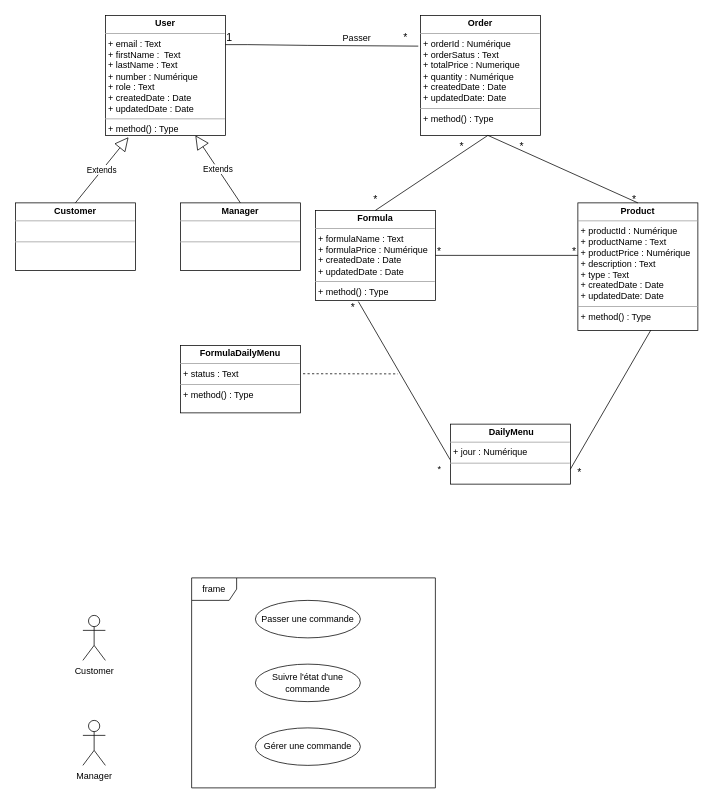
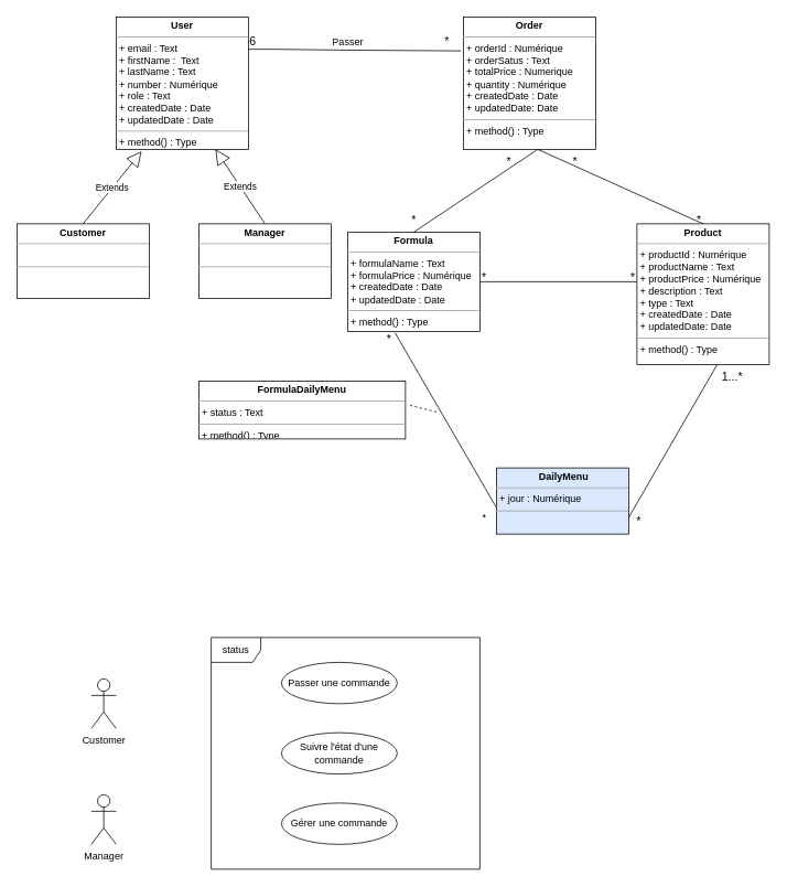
- <mxCell id="13" value="&lt;font style=&quot;font-size: 14px;&quot;&gt;1&lt;/font&gt;" style="text;html=1;align=center;verticalAlign=middle;resizable=0;points=[];autosize=1;strokeColor=none;fillColor=none;" parent="1" vertex="1"><mxGeometry x="290" y="35" width="30" height="30" as="geometry" /></mxCell>
+ <mxCell id="13" value="&lt;font style=&quot;font-size: 14px;&quot;&gt;6&lt;/font&gt;" style="text;html=1;align=center;verticalAlign=middle;resizable=0;points=[];autosize=1;strokeColor=none;fillColor=none;" parent="1" vertex="1"><mxGeometry x="290" y="35" width="30" height="30" as="geometry" /></mxCell>
- <mxCell id="12" value="Passer" style="text;html=1;align=center;verticalAlign=middle;resizable=0;points=[];autosize=1;strokeColor=none;fillColor=none;" parent="1" vertex="1"><mxGeometry x="445" y="35" width="60" height="30" as="geometry" /></mxCell>
+ <mxCell id="12" value="Passer" style="text;html=1;align=center;verticalAlign=middle;resizable=0;points=[];autosize=1;strokeColor=none;fillColor=none;" parent="1" vertex="1"><mxGeometry x="390" y="35" width="60" height="30" as="geometry" /></mxCell>
+ <mxCell id="25" value="1...*" style="text;html=1;align=center;verticalAlign=middle;resizable=0;points=[];autosize=1;strokeColor=none;fillColor=none;fontSize=14;" parent="1" vertex="1"><mxGeometry x="860" y="440" width="50" height="30" as="geometry" /></mxCell>
- <mxCell id="30" value="&lt;p style=&quot;margin:0px;margin-top:4px;text-align:center;&quot;&gt;&lt;b&gt;FormulaDailyMenu&lt;/b&gt;&lt;/p&gt;&lt;hr size=&quot;1&quot;&gt;&lt;p style=&quot;margin:0px;margin-left:4px;&quot;&gt;&lt;font style=&quot;vertical-align: inherit;&quot;&gt;&lt;font style=&quot;vertical-align: inherit;&quot;&gt;+ status : Text&lt;/font&gt;&lt;/font&gt;&lt;/p&gt;&lt;hr size=&quot;1&quot;&gt;&lt;p style=&quot;margin:0px;margin-left:4px;&quot;&gt;&lt;font style=&quot;vertical-align: inherit;&quot;&gt;&lt;font style=&quot;vertical-align: inherit;&quot;&gt;+ method()&amp;nbsp;: Type&lt;/font&gt;&lt;/font&gt;&lt;/p&gt;" style="verticalAlign=top;align=left;overflow=fill;fontSize=12;fontFamily=Helvetica;html=1;" parent="1" vertex="1"><mxGeometry x="240" y="460" width="160" height="90" as="geometry" /></mxCell>
+ <mxCell id="30" value="&lt;p style=&quot;margin:0px;margin-top:4px;text-align:center;&quot;&gt;&lt;b&gt;FormulaDailyMenu&lt;/b&gt;&lt;/p&gt;&lt;hr size=&quot;1&quot;&gt;&lt;p style=&quot;margin:0px;margin-left:4px;&quot;&gt;&lt;font style=&quot;vertical-align: inherit;&quot;&gt;&lt;font style=&quot;vertical-align: inherit;&quot;&gt;+ status : Text&lt;/font&gt;&lt;/font&gt;&lt;/p&gt;&lt;hr size=&quot;1&quot;&gt;&lt;p style=&quot;margin:0px;margin-left:4px;&quot;&gt;&lt;font style=&quot;vertical-align: inherit;&quot;&gt;&lt;font style=&quot;vertical-align: inherit;&quot;&gt;+ method()&amp;nbsp;: Type&lt;/font&gt;&lt;/font&gt;&lt;/p&gt;" style="verticalAlign=top;align=left;overflow=fill;fontSize=12;fontFamily=Helvetica;html=1;" parent="1" vertex="1"><mxGeometry x="240" y="460" width="250" height="70" as="geometry" /></mxCell>
- <mxCell id="22" value="&lt;p style=&quot;margin:0px;margin-top:4px;text-align:center;&quot;&gt;&lt;b&gt;&lt;font style=&quot;vertical-align: inherit;&quot;&gt;&lt;font style=&quot;vertical-align: inherit;&quot;&gt;&lt;font style=&quot;vertical-align: inherit;&quot;&gt;&lt;font style=&quot;vertical-align: inherit;&quot;&gt;&lt;font style=&quot;vertical-align: inherit;&quot;&gt;&lt;font style=&quot;vertical-align: inherit;&quot;&gt;&amp;nbsp;DailyMenu&lt;/font&gt;&lt;/font&gt;&lt;/font&gt;&lt;/font&gt;&lt;/font&gt;&lt;/font&gt;&lt;/b&gt;&lt;/p&gt;&lt;hr size=&quot;1&quot;&gt;&lt;p style=&quot;margin:0px;margin-left:4px;&quot;&gt;&lt;font style=&quot;vertical-align: inherit;&quot;&gt;&lt;font style=&quot;vertical-align: inherit;&quot;&gt;&lt;font style=&quot;vertical-align: inherit;&quot;&gt;&lt;font style=&quot;vertical-align: inherit;&quot;&gt;&lt;font style=&quot;vertical-align: inherit;&quot;&gt;&lt;font style=&quot;vertical-align: inherit;&quot;&gt;&lt;font style=&quot;vertical-align: inherit;&quot;&gt;&lt;font style=&quot;vertical-align: inherit;&quot;&gt;+ jour : Numérique&lt;/font&gt;&lt;/font&gt;&lt;/font&gt;&lt;/font&gt;&lt;/font&gt;&lt;/font&gt;&lt;/font&gt;&lt;/font&gt;&lt;/p&gt;&lt;hr size=&quot;1&quot;&gt;&lt;p style=&quot;margin:0px;margin-left:4px;&quot;&gt;&lt;br&gt;&lt;/p&gt;" style="verticalAlign=top;align=left;overflow=fill;fontSize=12;fontFamily=Helvetica;html=1;" parent="1" vertex="1"><mxGeometry x="600" y="565" width="160" height="80" as="geometry" /></mxCell>
+ <mxCell id="22" value="&lt;p style=&quot;margin:0px;margin-top:4px;text-align:center;&quot;&gt;&lt;b&gt;&lt;font style=&quot;vertical-align: inherit;&quot;&gt;&lt;font style=&quot;vertical-align: inherit;&quot;&gt;&lt;font style=&quot;vertical-align: inherit;&quot;&gt;&lt;font style=&quot;vertical-align: inherit;&quot;&gt;&lt;font style=&quot;vertical-align: inherit;&quot;&gt;&lt;font style=&quot;vertical-align: inherit;&quot;&gt;&amp;nbsp;DailyMenu&lt;/font&gt;&lt;/font&gt;&lt;/font&gt;&lt;/font&gt;&lt;/font&gt;&lt;/font&gt;&lt;/b&gt;&lt;/p&gt;&lt;hr size=&quot;1&quot;&gt;&lt;p style=&quot;margin:0px;margin-left:4px;&quot;&gt;&lt;font style=&quot;vertical-align: inherit;&quot;&gt;&lt;font style=&quot;vertical-align: inherit;&quot;&gt;&lt;font style=&quot;vertical-align: inherit;&quot;&gt;&lt;font style=&quot;vertical-align: inherit;&quot;&gt;&lt;font style=&quot;vertical-align: inherit;&quot;&gt;&lt;font style=&quot;vertical-align: inherit;&quot;&gt;&lt;font style=&quot;vertical-align: inherit;&quot;&gt;&lt;font style=&quot;vertical-align: inherit;&quot;&gt;+ jour : Numérique&lt;/font&gt;&lt;/font&gt;&lt;/font&gt;&lt;/font&gt;&lt;/font&gt;&lt;/font&gt;&lt;/font&gt;&lt;/font&gt;&lt;/p&gt;&lt;hr size=&quot;1&quot;&gt;&lt;p style=&quot;margin:0px;margin-left:4px;&quot;&gt;&lt;br&gt;&lt;/p&gt;" style="verticalAlign=top;align=left;overflow=fill;fontSize=12;fontFamily=Helvetica;html=1;fillColor=#dae8fc;" parent="1" vertex="1"><mxGeometry x="600" y="565" width="160" height="80" as="geometry" /></mxCell>
- <mxCell id="36" value="frame" style="shape=umlFrame;whiteSpace=wrap;html=1;pointerEvents=0;" vertex="1" parent="1"><mxGeometry x="255" y="770" width="325" height="280" as="geometry" /></mxCell>
+ <mxCell id="36" value="status" style="shape=umlFrame;whiteSpace=wrap;html=1;pointerEvents=0;" vertex="1" parent="1"><mxGeometry x="255" y="770" width="325" height="280" as="geometry" /></mxCell>
